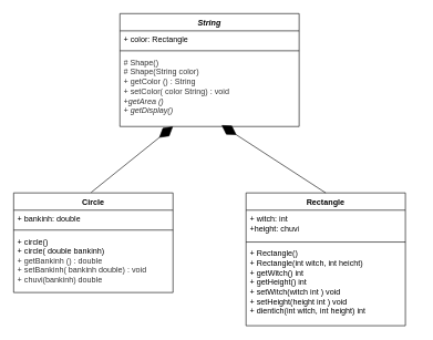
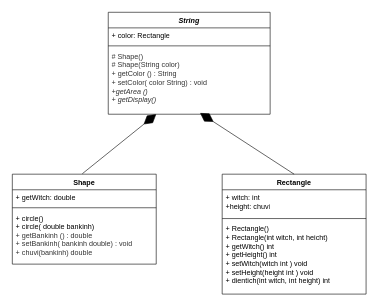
- <mxCell id="3" value="Circle" style="swimlane;fontStyle=1;align=center;verticalAlign=top;childLayout=stackLayout;horizontal=1;startSize=26;horizontalStack=0;resizeParent=1;resizeParentMax=0;resizeLast=0;collapsible=1;marginBottom=0;whiteSpace=wrap;html=1;" vertex="1" parent="1"><mxGeometry x="20" y="290" width="240" height="150" as="geometry" /></mxCell>
+ <mxCell id="3" value="Shape" style="swimlane;fontStyle=1;align=center;verticalAlign=top;childLayout=stackLayout;horizontal=1;startSize=26;horizontalStack=0;resizeParent=1;resizeParentMax=0;resizeLast=0;collapsible=1;marginBottom=0;whiteSpace=wrap;html=1;" vertex="1" parent="1"><mxGeometry x="20" y="290" width="240" height="150" as="geometry" /></mxCell>
- <mxCell id="4" value="+ bankinh:&amp;nbsp;double" style="text;strokeColor=none;fillColor=none;align=left;verticalAlign=top;spacingLeft=4;spacingRight=4;overflow=hidden;rotatable=0;points=[[0,0.5],[1,0.5]];portConstraint=eastwest;whiteSpace=wrap;html=1;" vertex="1" parent="3"><mxGeometry y="26" width="240" height="26" as="geometry" /></mxCell>
+ <mxCell id="4" value="+ getWitch:&amp;nbsp;double" style="text;strokeColor=none;fillColor=none;align=left;verticalAlign=top;spacingLeft=4;spacingRight=4;overflow=hidden;rotatable=0;points=[[0,0.5],[1,0.5]];portConstraint=eastwest;whiteSpace=wrap;html=1;" vertex="1" parent="3"><mxGeometry y="26" width="240" height="26" as="geometry" /></mxCell>
